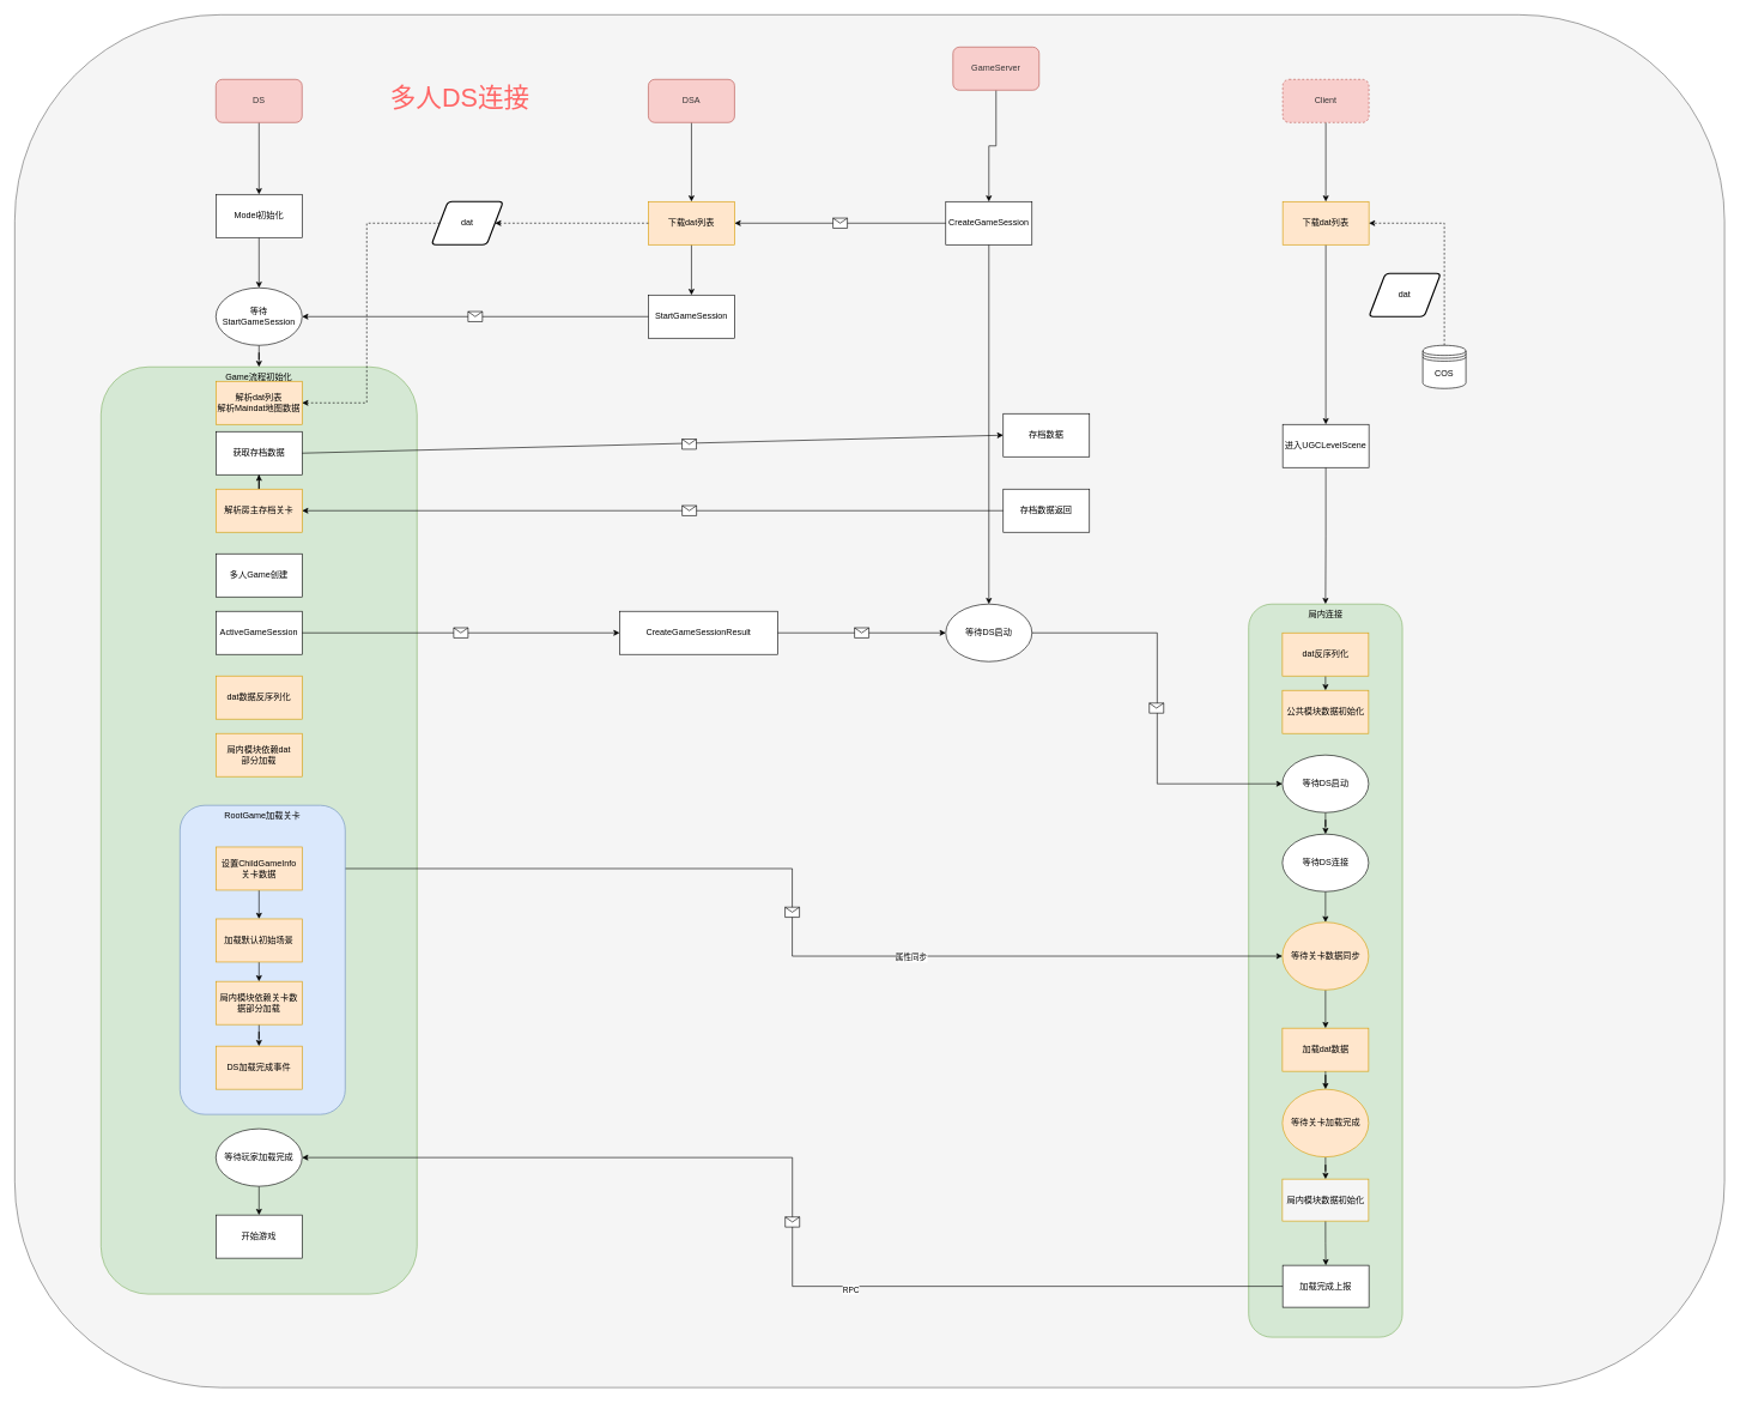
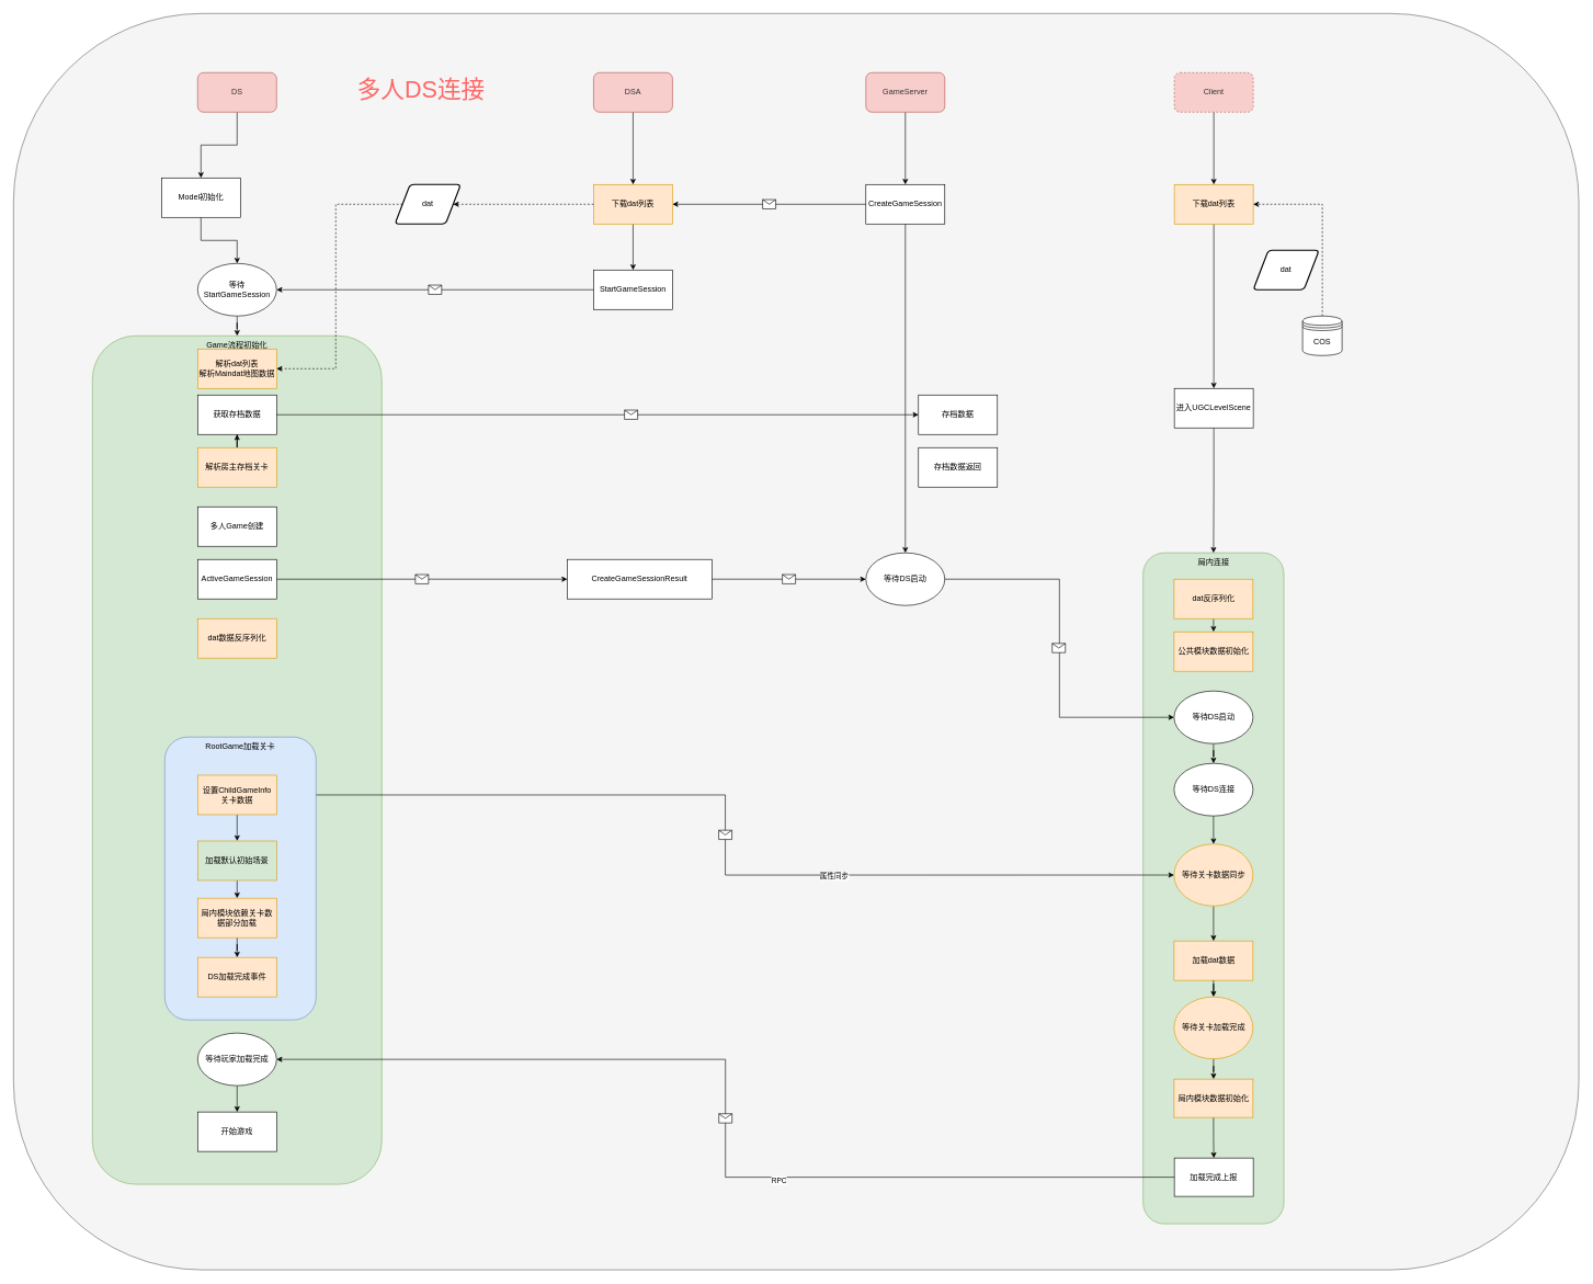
- <mxCell id="38" value="&lt;span style=&quot;color: rgb(51, 51, 51);&quot;&gt;GameServer&lt;/span&gt;" style="rounded=1;whiteSpace=wrap;html=1;fillColor=#f8cecc;strokeColor=#b85450;" vertex="1" parent="1"><mxGeometry x="1326" y="65" width="120" height="60" as="geometry" /></mxCell>
+ <mxCell id="38" value="&lt;span style=&quot;color: rgb(51, 51, 51);&quot;&gt;GameServer&lt;/span&gt;" style="rounded=1;whiteSpace=wrap;html=1;fillColor=#f8cecc;strokeColor=#b85450;" vertex="1" parent="1"><mxGeometry x="1316" y="110" width="120" height="60" as="geometry" /></mxCell>
- <mxCell id="4" value="Model初始化" style="whiteSpace=wrap;html=1;" vertex="1" parent="1"><mxGeometry x="300" y="270" width="120" height="60" as="geometry" /></mxCell>
+ <mxCell id="4" value="Model初始化" style="whiteSpace=wrap;html=1;" vertex="1" parent="1"><mxGeometry x="245" y="270" width="120" height="60" as="geometry" /></mxCell>
- <mxCell id="19" value="存档数据" style="whiteSpace=wrap;html=1;" vertex="1" parent="1"><mxGeometry x="1396" y="575" width="120" height="60" as="geometry" /></mxCell>
+ <mxCell id="19" value="存档数据" style="whiteSpace=wrap;html=1;" vertex="1" parent="1"><mxGeometry x="1396" y="600" width="120" height="60" as="geometry" /></mxCell>
- <mxCell id="34" value="" style="endArrow=classic;html=1;rounded=0;exitX=0;exitY=0.5;exitDx=0;exitDy=0;entryX=1;entryY=0.5;entryDx=0;entryDy=0;" edge="1" parent="1" source="33" target="14"><mxGeometry relative="1" as="geometry"><mxPoint x="880" y="719.5" as="sourcePoint" /><mxPoint x="740" y="719.5" as="targetPoint" /></mxGeometry></mxCell>
- <mxCell id="35" value="" style="shape=message;html=1;outlineConnect=0;" vertex="1" parent="34"><mxGeometry width="20" height="14" relative="1" as="geometry"><mxPoint x="41" y="-7" as="offset" /></mxGeometry></mxCell>
- <mxCell id="53" value="局内模块依赖dat&lt;div&gt;部分加载&lt;/div&gt;" style="whiteSpace=wrap;html=1;fillColor=#ffe6cc;strokeColor=#d79b00;" vertex="1" parent="1"><mxGeometry x="300" y="1020" width="120" height="60" as="geometry" /></mxCell>
- <mxCell id="87" value="加载默认初始场景" style="whiteSpace=wrap;html=1;fillColor=#ffe6cc;strokeColor=#d79b00;" vertex="1" parent="82"><mxGeometry x="50" y="158" width="120" height="60" as="geometry" /></mxCell>
+ <mxCell id="87" value="加载默认初始场景" style="whiteSpace=wrap;html=1;fillColor=#d5e8d4;strokeColor=#d79b00;" vertex="1" parent="82"><mxGeometry x="50" y="158" width="120" height="60" as="geometry" /></mxCell>
- <mxCell id="61" value="局内模块数据初始化" style="whiteSpace=wrap;html=1;fillColor=#f5f5f5;strokeColor=#d79b00;container=0;" vertex="1" parent="1"><mxGeometry x="1784.58" y="1640" width="120" height="58.31" as="geometry" /></mxCell>
+ <mxCell id="61" value="局内模块数据初始化" style="whiteSpace=wrap;html=1;fillColor=#ffe6cc;strokeColor=#d79b00;container=0;" vertex="1" parent="1"><mxGeometry x="1784.58" y="1640" width="120" height="58.31" as="geometry" /></mxCell>
